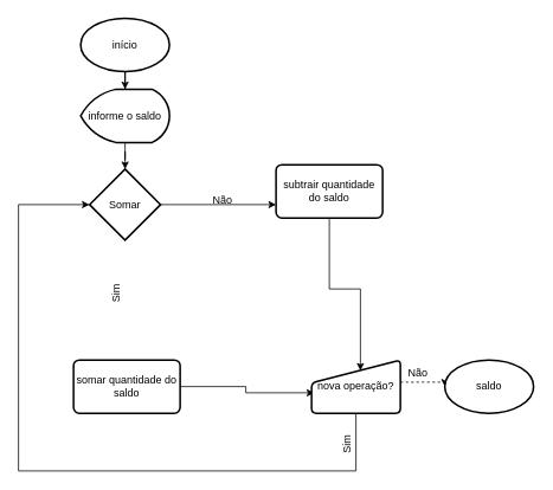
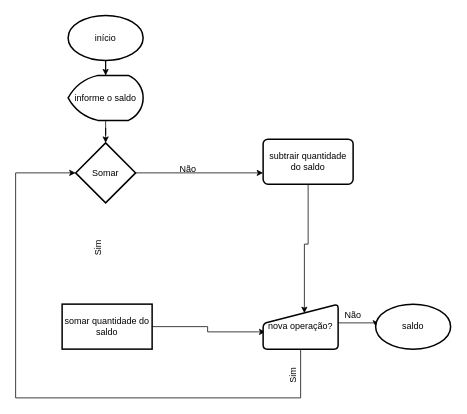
- <mxCell id="9" value="subtrair quantidade do saldo" style="whiteSpace=wrap;html=1;strokeWidth=2;rounded=1;arcSize=11;" vertex="1" parent="1"><mxGeometry x="310" y="185" width="120" height="60" as="geometry" /></mxCell>
+ <mxCell id="9" value="subtrair quantidade do saldo" style="whiteSpace=wrap;html=1;strokeWidth=2;rounded=1;arcSize=11;" vertex="1" parent="1"><mxGeometry x="350" y="185" width="120" height="60" as="geometry" /></mxCell>
- <mxCell id="12" value="" style="edgeStyle=orthogonalEdgeStyle;rounded=0;orthogonalLoop=1;jettySize=auto;html=1;entryX=0;entryY=0.5;entryDx=0;entryDy=0;entryPerimeter=0;dashed=1;" edge="1" parent="1" source="14" target="15"><mxGeometry relative="1" as="geometry"><Array as="points"><mxPoint x="500" y="430" /></Array></mxGeometry></mxCell>
+ <mxCell id="12" value="" style="edgeStyle=orthogonalEdgeStyle;rounded=0;orthogonalLoop=1;jettySize=auto;html=1;entryX=0;entryY=0.5;entryDx=0;entryDy=0;entryPerimeter=0;" edge="1" parent="1" source="14" target="15"><mxGeometry relative="1" as="geometry"><Array as="points"><mxPoint x="500" y="430" /></Array></mxGeometry></mxCell>
- <mxCell id="11" value="somar quantidade do saldo" style="whiteSpace=wrap;html=1;strokeWidth=2;rounded=1;arcSize=11;" vertex="1" parent="1"><mxGeometry x="82" y="405" width="120" height="60" as="geometry" /></mxCell>
+ <mxCell id="11" value="somar quantidade do saldo" style="whiteSpace=wrap;html=1;strokeWidth=2;arcSize=11;rounded=0;" vertex="1" parent="1"><mxGeometry x="82" y="405" width="120" height="60" as="geometry" /></mxCell>
